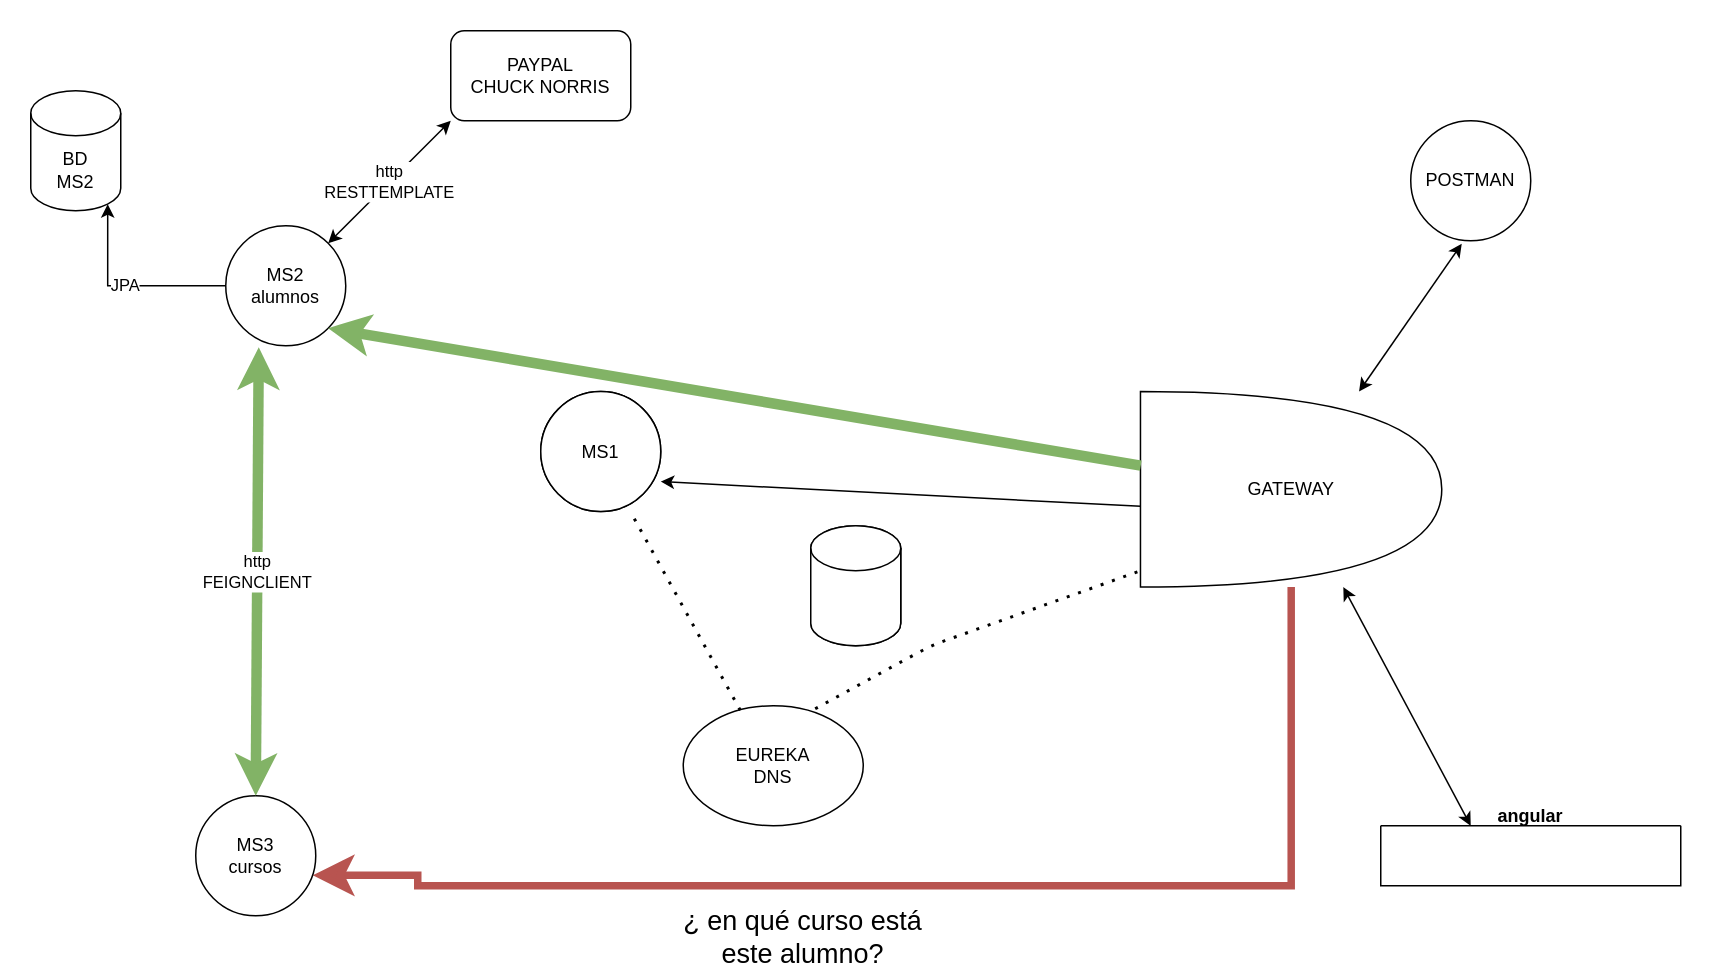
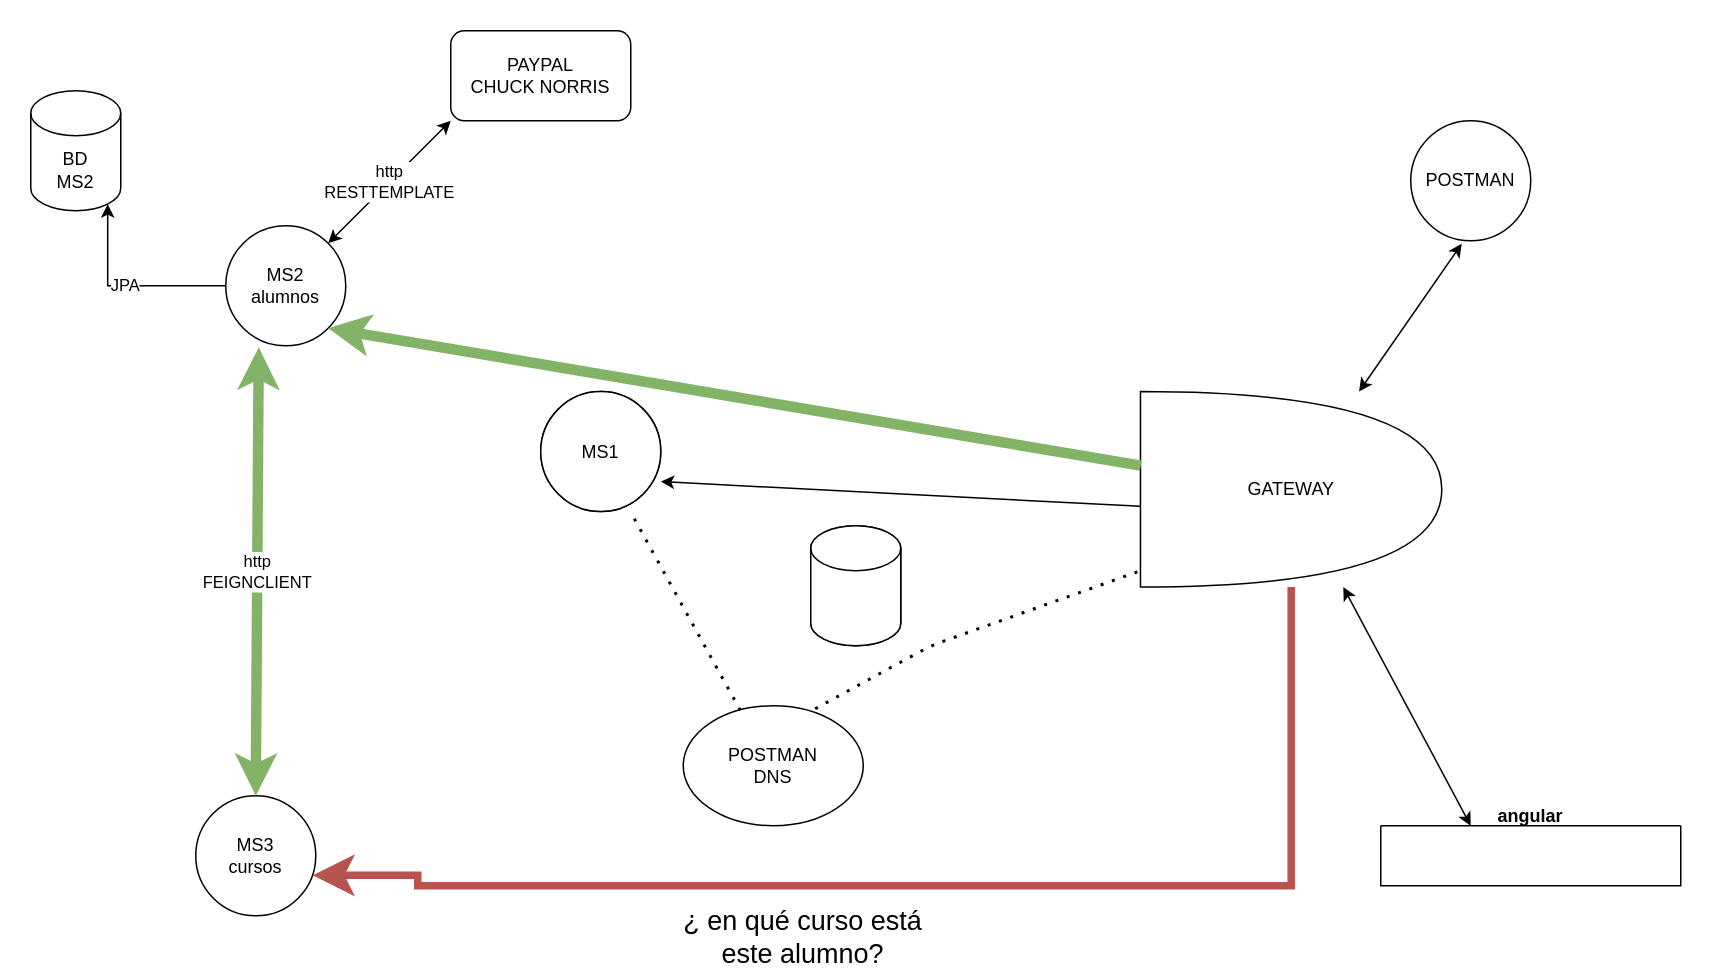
- <mxCell id="5" value="EUREKA&lt;br&gt;DNS" style="ellipse;whiteSpace=wrap;html=1;" parent="1" vertex="1"><mxGeometry x="455" y="470" width="120" height="80" as="geometry" /></mxCell>
+ <mxCell id="5" value="POSTMAN&lt;br&gt;DNS" style="ellipse;whiteSpace=wrap;html=1;" parent="1" vertex="1"><mxGeometry x="455" y="470" width="120" height="80" as="geometry" /></mxCell>
